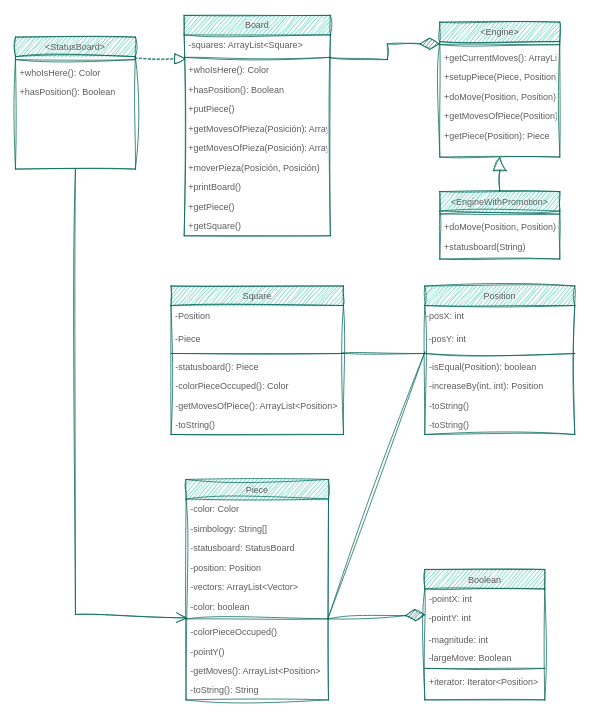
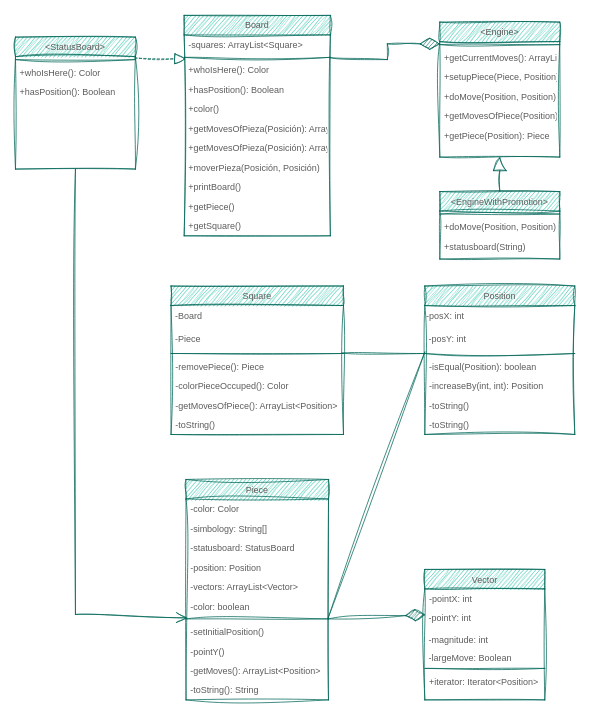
- <mxCell id="27" value="+putPiece()" style="text;align=left;verticalAlign=top;spacingLeft=4;spacingRight=4;overflow=hidden;rotatable=0;points=[[0,0.5],[1,0.5]];portConstraint=eastwest;rounded=0;shadow=0;html=0;labelBackgroundColor=none;fontColor=#5C5C5C;sketch=1;curveFitting=1;jiggle=2;" parent="22" vertex="1"><mxGeometry y="112" width="195" height="26" as="geometry" /></mxCell>
+ <mxCell id="27" value="+color()" style="text;align=left;verticalAlign=top;spacingLeft=4;spacingRight=4;overflow=hidden;rotatable=0;points=[[0,0.5],[1,0.5]];portConstraint=eastwest;rounded=0;shadow=0;html=0;labelBackgroundColor=none;fontColor=#5C5C5C;sketch=1;curveFitting=1;jiggle=2;" parent="22" vertex="1"><mxGeometry y="112" width="195" height="26" as="geometry" /></mxCell>
- <mxCell id="15" value="&amp;nbsp;-Position" style="text;html=1;align=left;verticalAlign=middle;whiteSpace=wrap;rounded=0;labelBackgroundColor=none;fontColor=#5C5C5C;sketch=1;curveFitting=1;jiggle=2;" parent="14" vertex="1"><mxGeometry y="26" width="230" height="30" as="geometry" /></mxCell>
+ <mxCell id="15" value="&amp;nbsp;-Board" style="text;html=1;align=left;verticalAlign=middle;whiteSpace=wrap;rounded=0;labelBackgroundColor=none;fontColor=#5C5C5C;sketch=1;curveFitting=1;jiggle=2;" parent="14" vertex="1"><mxGeometry y="26" width="230" height="30" as="geometry" /></mxCell>
- <mxCell id="18" value="-statusboard(): Piece" style="text;align=left;verticalAlign=top;spacingLeft=4;spacingRight=4;overflow=hidden;rotatable=0;points=[[0,0.5],[1,0.5]];portConstraint=eastwest;rounded=0;shadow=0;html=0;labelBackgroundColor=none;fontColor=#5C5C5C;sketch=1;curveFitting=1;jiggle=2;" parent="14" vertex="1"><mxGeometry y="94" width="230" height="26" as="geometry" /></mxCell>
+ <mxCell id="18" value="-removePiece(): Piece" style="text;align=left;verticalAlign=top;spacingLeft=4;spacingRight=4;overflow=hidden;rotatable=0;points=[[0,0.5],[1,0.5]];portConstraint=eastwest;rounded=0;shadow=0;html=0;labelBackgroundColor=none;fontColor=#5C5C5C;sketch=1;curveFitting=1;jiggle=2;" parent="14" vertex="1"><mxGeometry y="94" width="230" height="26" as="geometry" /></mxCell>
- <mxCell id="35" value="Boolean" style="swimlane;fontStyle=0;align=center;verticalAlign=top;childLayout=stackLayout;horizontal=1;startSize=26;horizontalStack=0;resizeParent=1;resizeLast=0;collapsible=1;marginBottom=0;rounded=0;shadow=0;strokeWidth=1;labelBackgroundColor=none;fillColor=#21C0A5;strokeColor=#006658;fontColor=#5C5C5C;sketch=1;curveFitting=1;jiggle=2;" parent="1" vertex="1"><mxGeometry x="566" y="759" width="160" height="174" as="geometry"><mxRectangle x="508" y="380" width="170" height="26" as="alternateBounds" /></mxGeometry></mxCell>
+ <mxCell id="35" value="Vector" style="swimlane;fontStyle=0;align=center;verticalAlign=top;childLayout=stackLayout;horizontal=1;startSize=26;horizontalStack=0;resizeParent=1;resizeLast=0;collapsible=1;marginBottom=0;rounded=0;shadow=0;strokeWidth=1;labelBackgroundColor=none;fillColor=#21C0A5;strokeColor=#006658;fontColor=#5C5C5C;sketch=1;curveFitting=1;jiggle=2;" parent="1" vertex="1"><mxGeometry x="566" y="759" width="160" height="174" as="geometry"><mxRectangle x="508" y="380" width="170" height="26" as="alternateBounds" /></mxGeometry></mxCell>
- <mxCell id="10" value="-colorPieceOccuped()" style="text;align=left;verticalAlign=top;spacingLeft=4;spacingRight=4;overflow=hidden;rotatable=0;points=[[0,0.5],[1,0.5]];portConstraint=eastwest;rounded=0;shadow=0;html=0;labelBackgroundColor=none;fontColor=#5C5C5C;sketch=1;curveFitting=1;jiggle=2;" parent="2" vertex="1"><mxGeometry y="190" width="190" height="26" as="geometry" /></mxCell>
+ <mxCell id="10" value="-setInitialPosition()" style="text;align=left;verticalAlign=top;spacingLeft=4;spacingRight=4;overflow=hidden;rotatable=0;points=[[0,0.5],[1,0.5]];portConstraint=eastwest;rounded=0;shadow=0;html=0;labelBackgroundColor=none;fontColor=#5C5C5C;sketch=1;curveFitting=1;jiggle=2;" parent="2" vertex="1"><mxGeometry y="190" width="190" height="26" as="geometry" /></mxCell>
